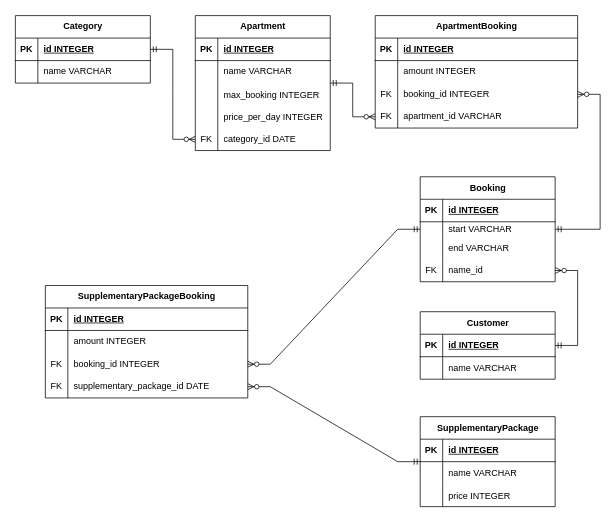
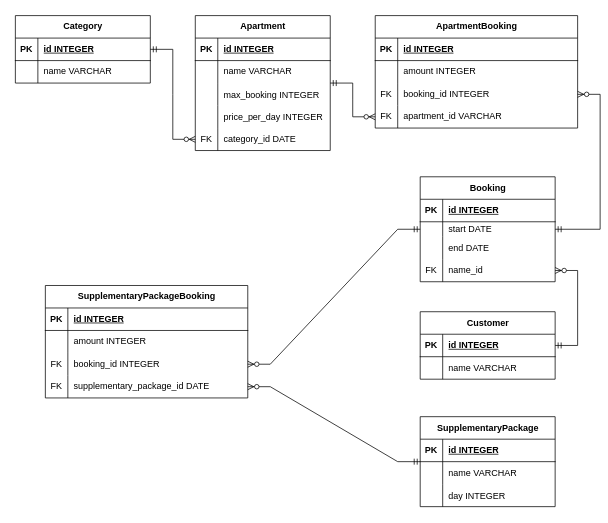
- <mxCell id="38" value="start VARCHAR" style="shape=partialRectangle;connectable=0;fillColor=none;top=0;left=0;bottom=0;right=0;align=left;spacingLeft=6;overflow=hidden;whiteSpace=wrap;html=1;" parent="36" vertex="1"><mxGeometry x="30" width="150" height="20" as="geometry"><mxRectangle width="150" height="20" as="alternateBounds" /></mxGeometry></mxCell>
+ <mxCell id="38" value="start DATE" style="shape=partialRectangle;connectable=0;fillColor=none;top=0;left=0;bottom=0;right=0;align=left;spacingLeft=6;overflow=hidden;whiteSpace=wrap;html=1;" parent="36" vertex="1"><mxGeometry x="30" width="150" height="20" as="geometry"><mxRectangle width="150" height="20" as="alternateBounds" /></mxGeometry></mxCell>
- <mxCell id="41" value="end VARCHAR" style="shape=partialRectangle;connectable=0;fillColor=none;top=0;left=0;bottom=0;right=0;align=left;spacingLeft=6;overflow=hidden;" parent="39" vertex="1"><mxGeometry x="30" width="150" height="30" as="geometry"><mxRectangle width="150" height="30" as="alternateBounds" /></mxGeometry></mxCell>
+ <mxCell id="41" value="end DATE" style="shape=partialRectangle;connectable=0;fillColor=none;top=0;left=0;bottom=0;right=0;align=left;spacingLeft=6;overflow=hidden;" parent="39" vertex="1"><mxGeometry x="30" width="150" height="30" as="geometry"><mxRectangle width="150" height="30" as="alternateBounds" /></mxGeometry></mxCell>
- <mxCell id="54" value="price INTEGER" style="shape=partialRectangle;connectable=0;fillColor=none;top=0;left=0;bottom=0;right=0;align=left;spacingLeft=6;overflow=hidden;" parent="52" vertex="1"><mxGeometry x="30" width="150" height="30" as="geometry"><mxRectangle width="150" height="30" as="alternateBounds" /></mxGeometry></mxCell>
+ <mxCell id="54" value="day INTEGER" style="shape=partialRectangle;connectable=0;fillColor=none;top=0;left=0;bottom=0;right=0;align=left;spacingLeft=6;overflow=hidden;" parent="52" vertex="1"><mxGeometry x="30" width="150" height="30" as="geometry"><mxRectangle width="150" height="30" as="alternateBounds" /></mxGeometry></mxCell>
